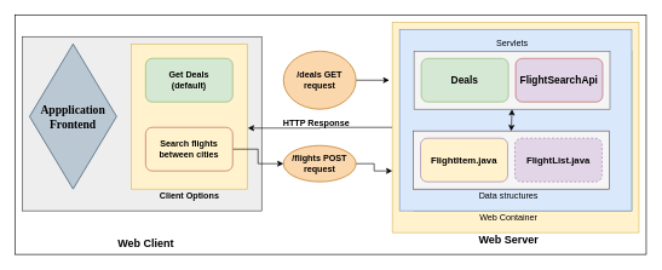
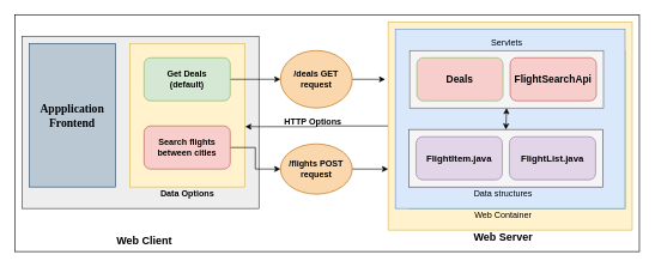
+ <mxCell id="18" value="" style="edgeStyle=orthogonalEdgeStyle;rounded=0;orthogonalLoop=1;jettySize=auto;html=1;fontFamily=Garamond;" edge="1" parent="1" source="19" target="23"><mxGeometry relative="1" as="geometry" /></mxCell>
- <mxCell id="11" value="&lt;font size=&quot;1&quot;&gt;&lt;b style=&quot;font-size: 14px&quot;&gt;Deals&lt;/b&gt;&lt;/font&gt;" style="rounded=1;whiteSpace=wrap;html=1;fillColor=#d5e8d4;strokeColor=#82b366;" vertex="1" parent="7"><mxGeometry x="10" y="10" width="120" height="60" as="geometry" /></mxCell>
+ <mxCell id="11" value="&lt;font size=&quot;1&quot;&gt;&lt;b style=&quot;font-size: 14px&quot;&gt;Deals&lt;/b&gt;&lt;/font&gt;" style="rounded=1;whiteSpace=wrap;html=1;fillColor=#f8cecc;strokeColor=#82b366;" vertex="1" parent="7"><mxGeometry x="10" y="10" width="120" height="60" as="geometry" /></mxCell>
- <mxCell id="10" value="&lt;font size=&quot;1&quot;&gt;&lt;b style=&quot;font-size: 14px&quot;&gt;FlightSearchApi&lt;/b&gt;&lt;/font&gt;" style="rounded=1;whiteSpace=wrap;html=1;fillColor=#e1d5e7;strokeColor=#b85450;" vertex="1" parent="7"><mxGeometry x="140" y="10" width="120" height="60" as="geometry" /></mxCell>
+ <mxCell id="10" value="&lt;font size=&quot;1&quot;&gt;&lt;b style=&quot;font-size: 14px&quot;&gt;FlightSearchApi&lt;/b&gt;&lt;/font&gt;" style="rounded=1;whiteSpace=wrap;html=1;fillColor=#f8cecc;strokeColor=#b85450;" vertex="1" parent="7"><mxGeometry x="140" y="10" width="120" height="60" as="geometry" /></mxCell>
- <mxCell id="31" value="&lt;b&gt;&lt;font style=&quot;font-size: 16px&quot;&gt;Appplication Frontend&lt;/font&gt;&lt;/b&gt;" style="rhombus;whiteSpace=wrap;html=1;fontFamily=Garamond;fillColor=#bac8d3;strokeColor=#23445d;" vertex="1" parent="1"><mxGeometry x="40" y="60" width="120" height="200" as="geometry" /></mxCell>
+ <mxCell id="31" value="&lt;b&gt;&lt;font style=&quot;font-size: 16px&quot;&gt;Appplication Frontend&lt;/font&gt;&lt;/b&gt;" style="rounded=0;whiteSpace=wrap;html=1;fontFamily=Garamond;fillColor=#bac8d3;strokeColor=#23445d;" vertex="1" parent="1"><mxGeometry x="40" y="60" width="120" height="200" as="geometry" /></mxCell>
- <mxCell id="29" value="&lt;b&gt;&lt;font face=&quot;Helvetica&quot;&gt;HTTP Response&lt;/font&gt;&lt;/b&gt;" style="text;html=1;align=center;verticalAlign=middle;resizable=0;points=[];autosize=1;fontFamily=Garamond;" vertex="1" parent="1"><mxGeometry x="380" y="160" width="110" height="20" as="geometry" /></mxCell>
+ <mxCell id="29" value="&lt;b&gt;&lt;font face=&quot;Helvetica&quot;&gt;HTTP Options&lt;/font&gt;&lt;/b&gt;" style="text;html=1;align=center;verticalAlign=middle;resizable=0;points=[];autosize=1;fontFamily=Garamond;" vertex="1" parent="1"><mxGeometry x="380" y="160" width="110" height="20" as="geometry" /></mxCell>
- <mxCell id="21" value="&lt;b&gt;Search flights between cities&lt;/b&gt;" style="rounded=1;whiteSpace=wrap;html=1;fillColor=#fff2cc;strokeColor=#b85450;" vertex="1" parent="1"><mxGeometry x="200" y="175" width="120" height="60" as="geometry" /></mxCell>
+ <mxCell id="21" value="&lt;b&gt;Search flights between cities&lt;/b&gt;" style="rounded=1;whiteSpace=wrap;html=1;fillColor=#f8cecc;strokeColor=#b85450;" vertex="1" parent="1"><mxGeometry x="200" y="175" width="120" height="60" as="geometry" /></mxCell>
- <mxCell id="14" value="&lt;b&gt;&lt;font style=&quot;font-size: 13px&quot;&gt;FlightItem.java&lt;/font&gt;&lt;/b&gt;" style="rounded=1;whiteSpace=wrap;html=1;fillColor=#fff2cc;strokeColor=#9673a6;" vertex="1" parent="12"><mxGeometry x="10" y="10" width="120" height="60" as="geometry" /></mxCell>
+ <mxCell id="14" value="&lt;b&gt;&lt;font style=&quot;font-size: 13px&quot;&gt;FlightItem.java&lt;/font&gt;&lt;/b&gt;" style="rounded=1;whiteSpace=wrap;html=1;fillColor=#e1d5e7;strokeColor=#9673a6;" vertex="1" parent="12"><mxGeometry x="10" y="10" width="120" height="60" as="geometry" /></mxCell>
- <mxCell id="15" value="&lt;b&gt;&lt;font style=&quot;font-size: 13px&quot;&gt;FlightList.java&lt;/font&gt;&lt;/b&gt;" style="rounded=1;whiteSpace=wrap;html=1;fillColor=#e1d5e7;strokeColor=#9673a6;dashed=1;" vertex="1" parent="12"><mxGeometry x="140" y="10" width="120" height="60" as="geometry" /></mxCell>
+ <mxCell id="15" value="&lt;b&gt;&lt;font style=&quot;font-size: 13px&quot;&gt;FlightList.java&lt;/font&gt;&lt;/b&gt;" style="rounded=1;whiteSpace=wrap;html=1;fillColor=#e1d5e7;strokeColor=#9673a6;" vertex="1" parent="12"><mxGeometry x="140" y="10" width="120" height="60" as="geometry" /></mxCell>
- <mxCell id="25" value="&lt;b&gt;/flights POST request&lt;/b&gt;" style="ellipse;whiteSpace=wrap;html=1;fillColor=#fad7ac;strokeColor=#b46504;" vertex="1" parent="1"><mxGeometry x="390" y="200" width="100" height="50" as="geometry" /></mxCell>
+ <mxCell id="25" value="&lt;b&gt;/flights POST request&lt;/b&gt;" style="ellipse;whiteSpace=wrap;html=1;fillColor=#fad7ac;strokeColor=#b46504;" vertex="1" parent="1"><mxGeometry x="390" y="200" width="100" height="70" as="geometry" /></mxCell>
- <mxCell id="27" value="&lt;b&gt;Client Options&lt;/b&gt;" style="text;html=1;align=center;verticalAlign=middle;resizable=0;points=[];autosize=1;fontFamily=Helvetica;" vertex="1" parent="1"><mxGeometry x="210" y="260" width="100" height="20" as="geometry" /></mxCell>
+ <mxCell id="27" value="&lt;b&gt;Data Options&lt;/b&gt;" style="text;html=1;align=center;verticalAlign=middle;resizable=0;points=[];autosize=1;fontFamily=Helvetica;" vertex="1" parent="1"><mxGeometry x="210" y="260" width="100" height="20" as="geometry" /></mxCell>
